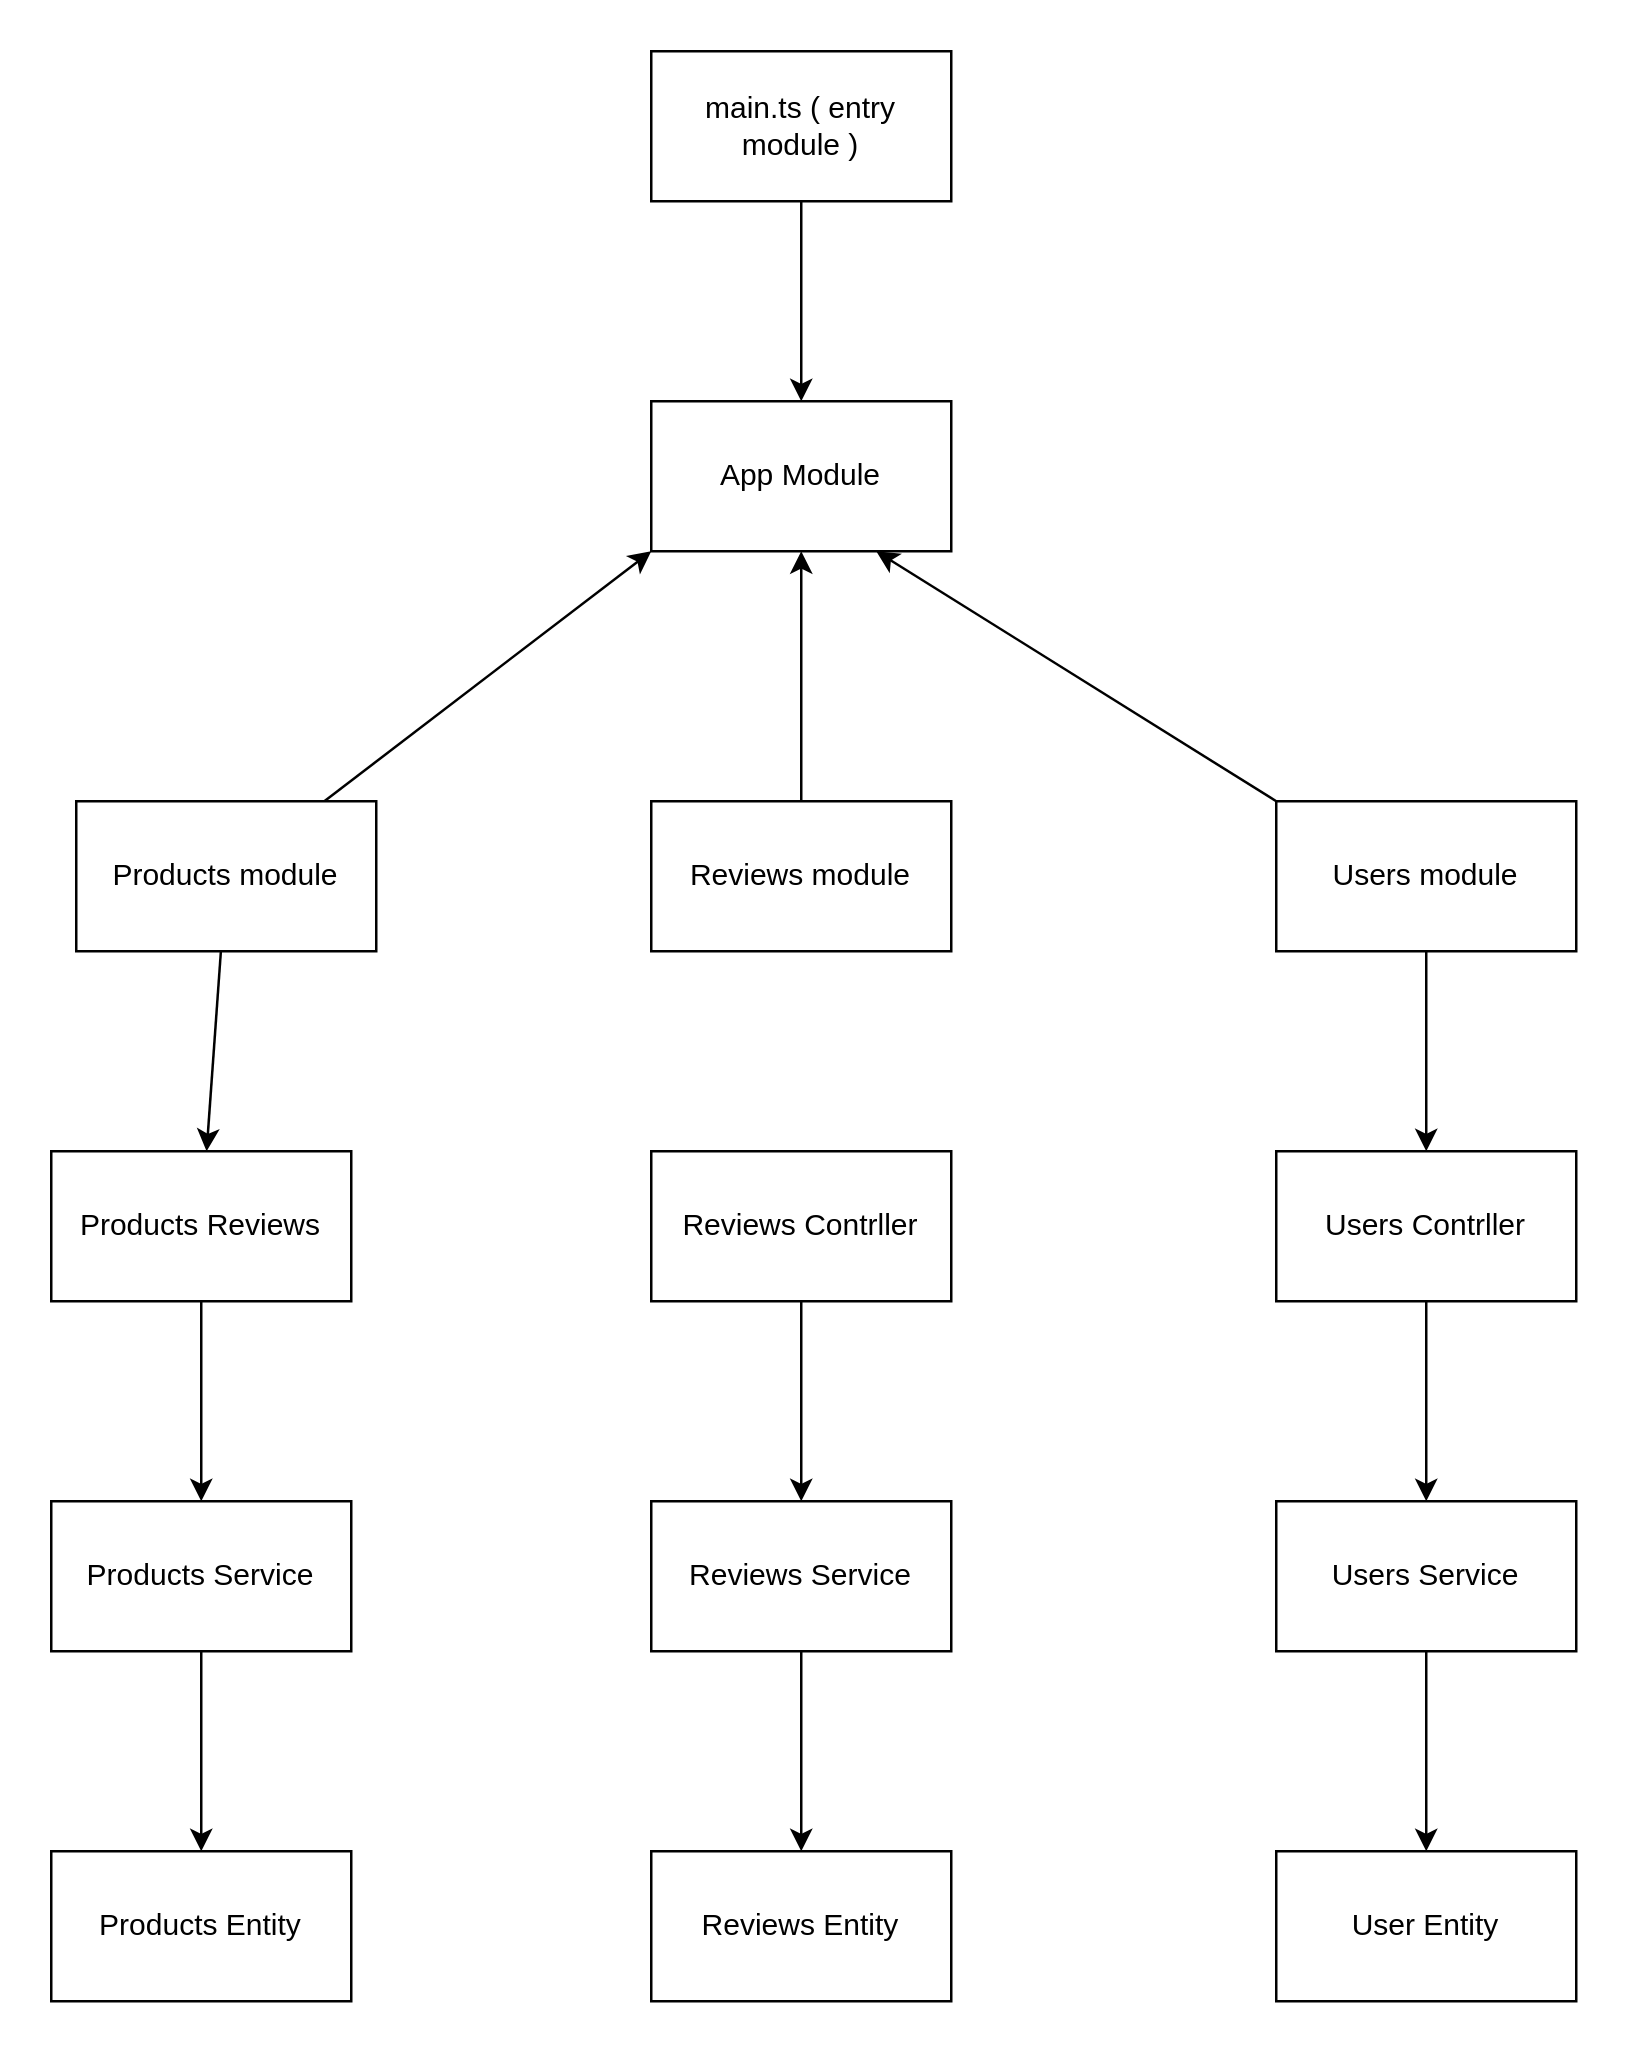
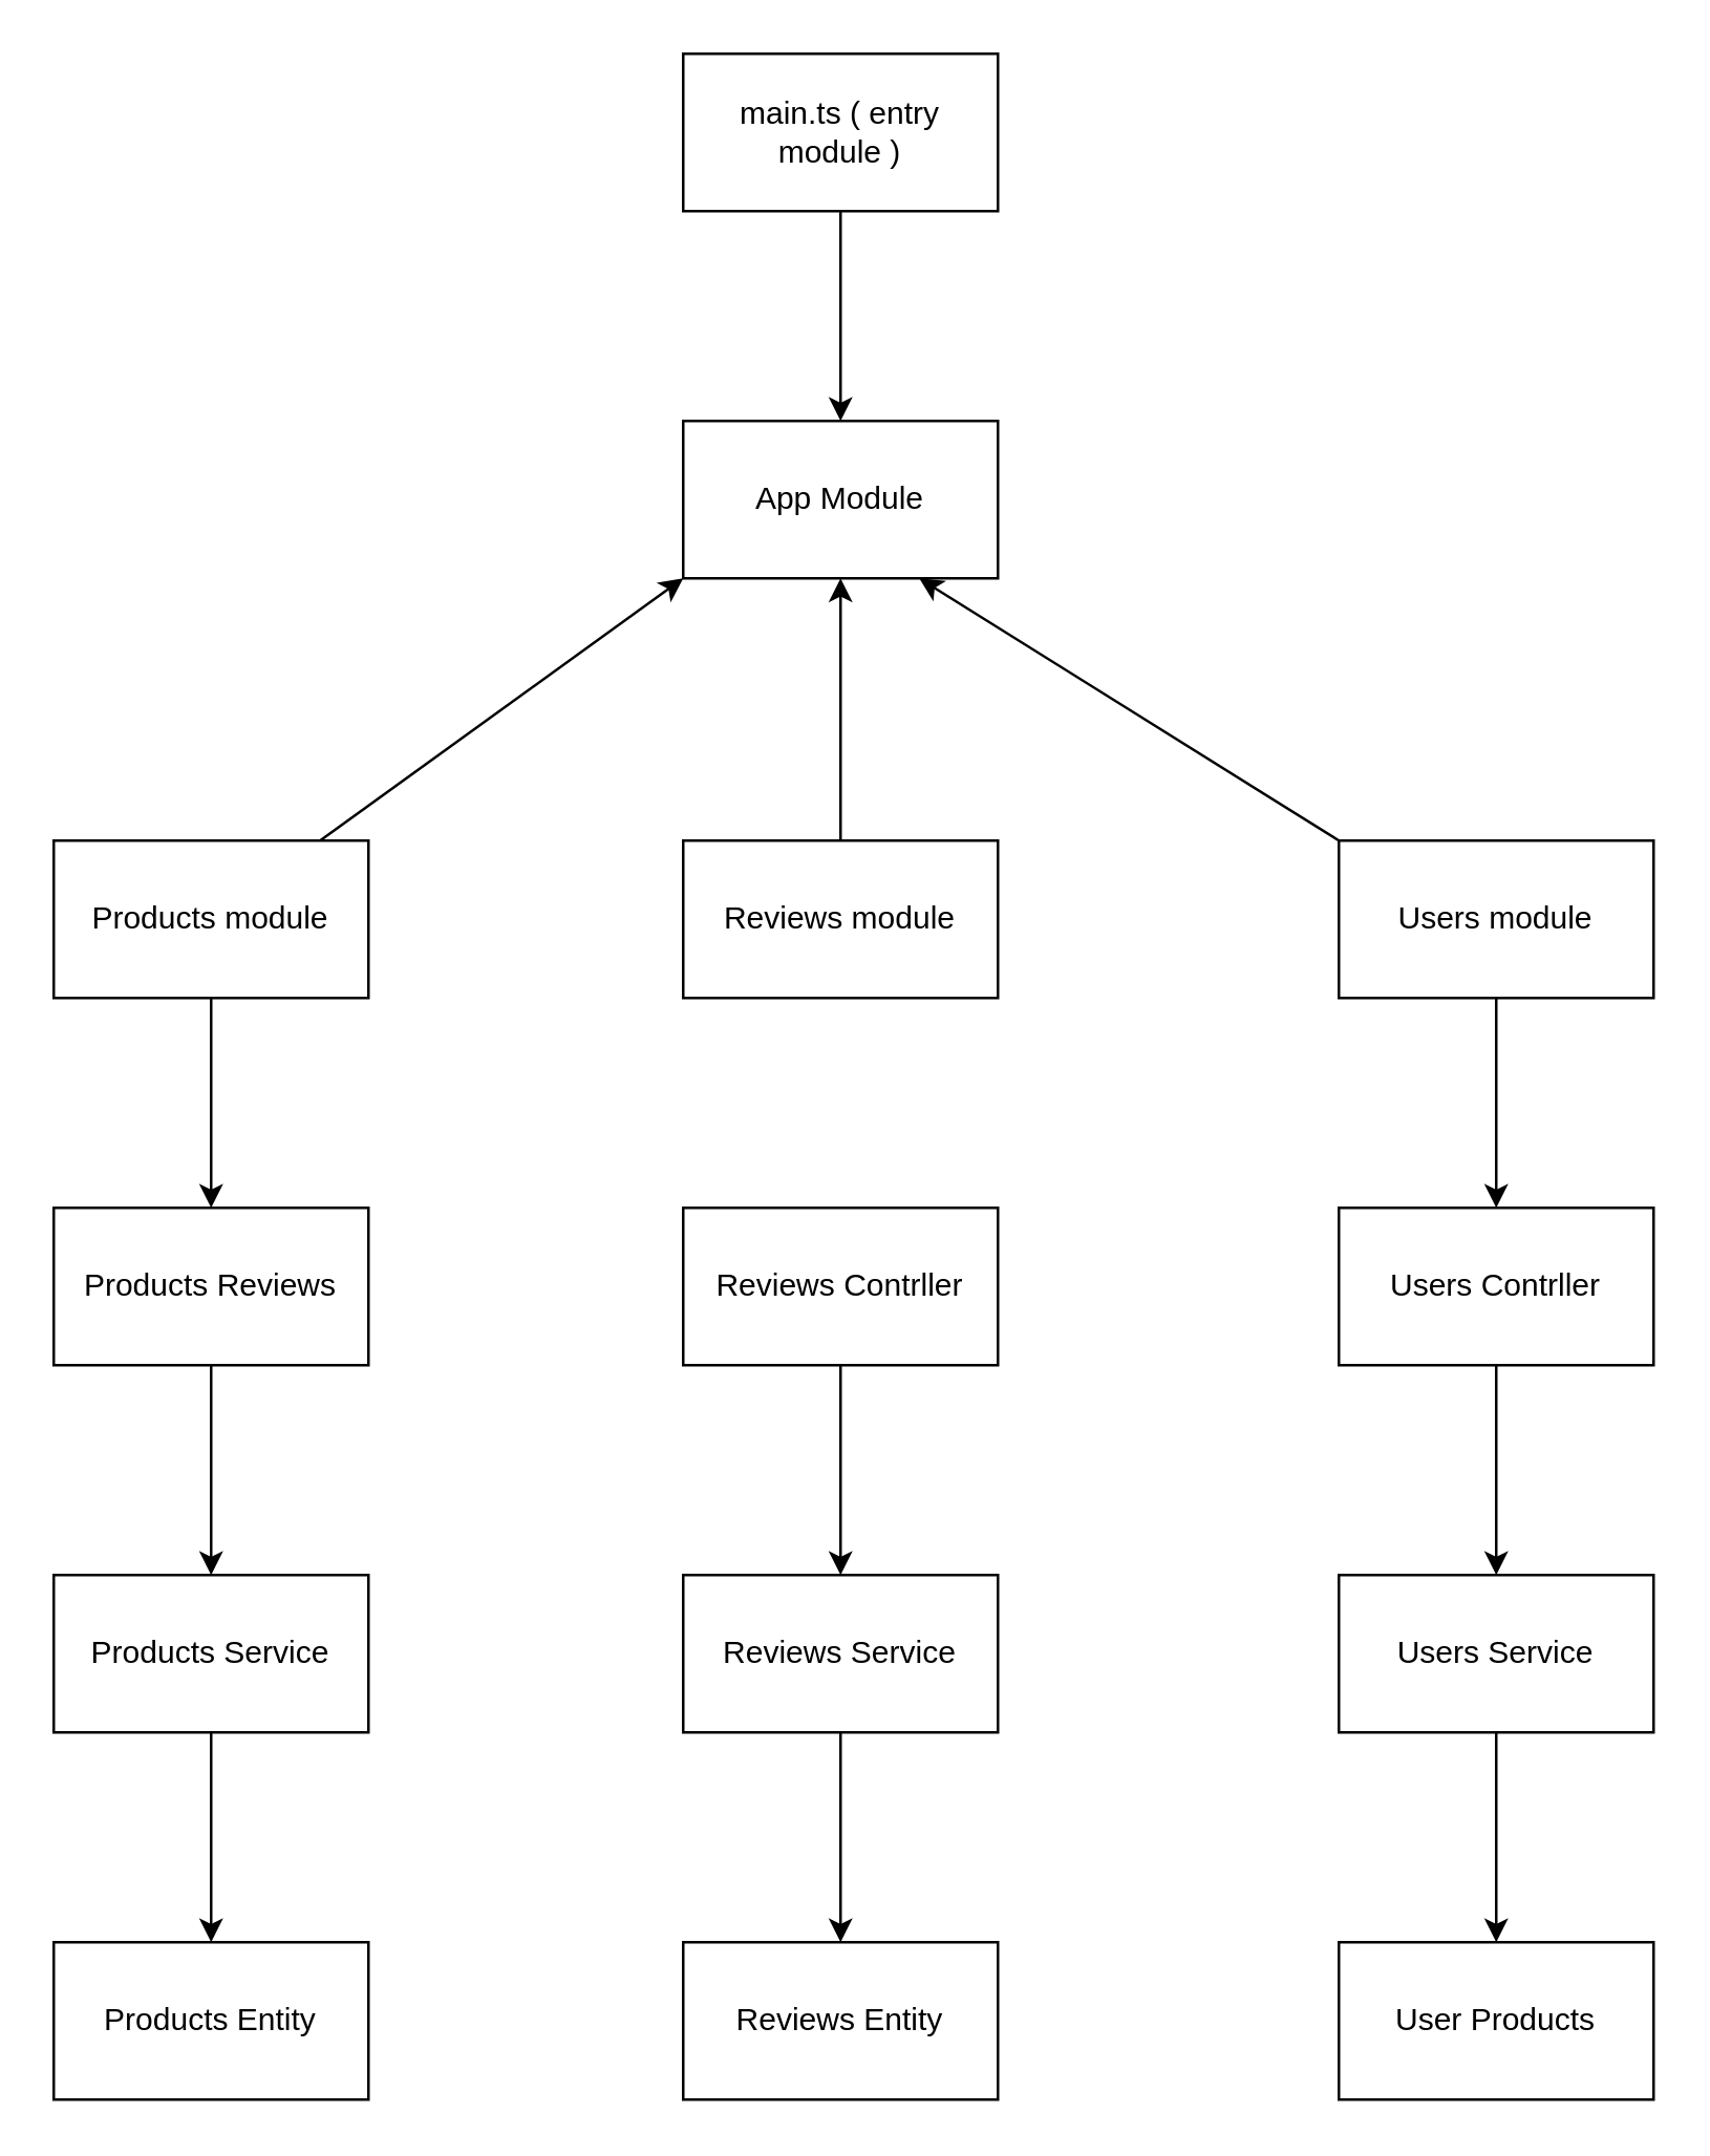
- <mxCell id="22" value="Products module" style="rounded=0;whiteSpace=wrap;html=1;" vertex="1" parent="1"><mxGeometry x="30" y="320" width="120" height="60" as="geometry" /></mxCell>
+ <mxCell id="22" value="Products module" style="rounded=0;whiteSpace=wrap;html=1;" vertex="1" parent="1"><mxGeometry x="20" y="320" width="120" height="60" as="geometry" /></mxCell>
- <mxCell id="12" value="User Entity" style="whiteSpace=wrap;html=1;rounded=0;" vertex="1" parent="1"><mxGeometry x="510" y="740" width="120" height="60" as="geometry" /></mxCell>
+ <mxCell id="12" value="User Products" style="whiteSpace=wrap;html=1;rounded=0;" vertex="1" parent="1"><mxGeometry x="510" y="740" width="120" height="60" as="geometry" /></mxCell>
